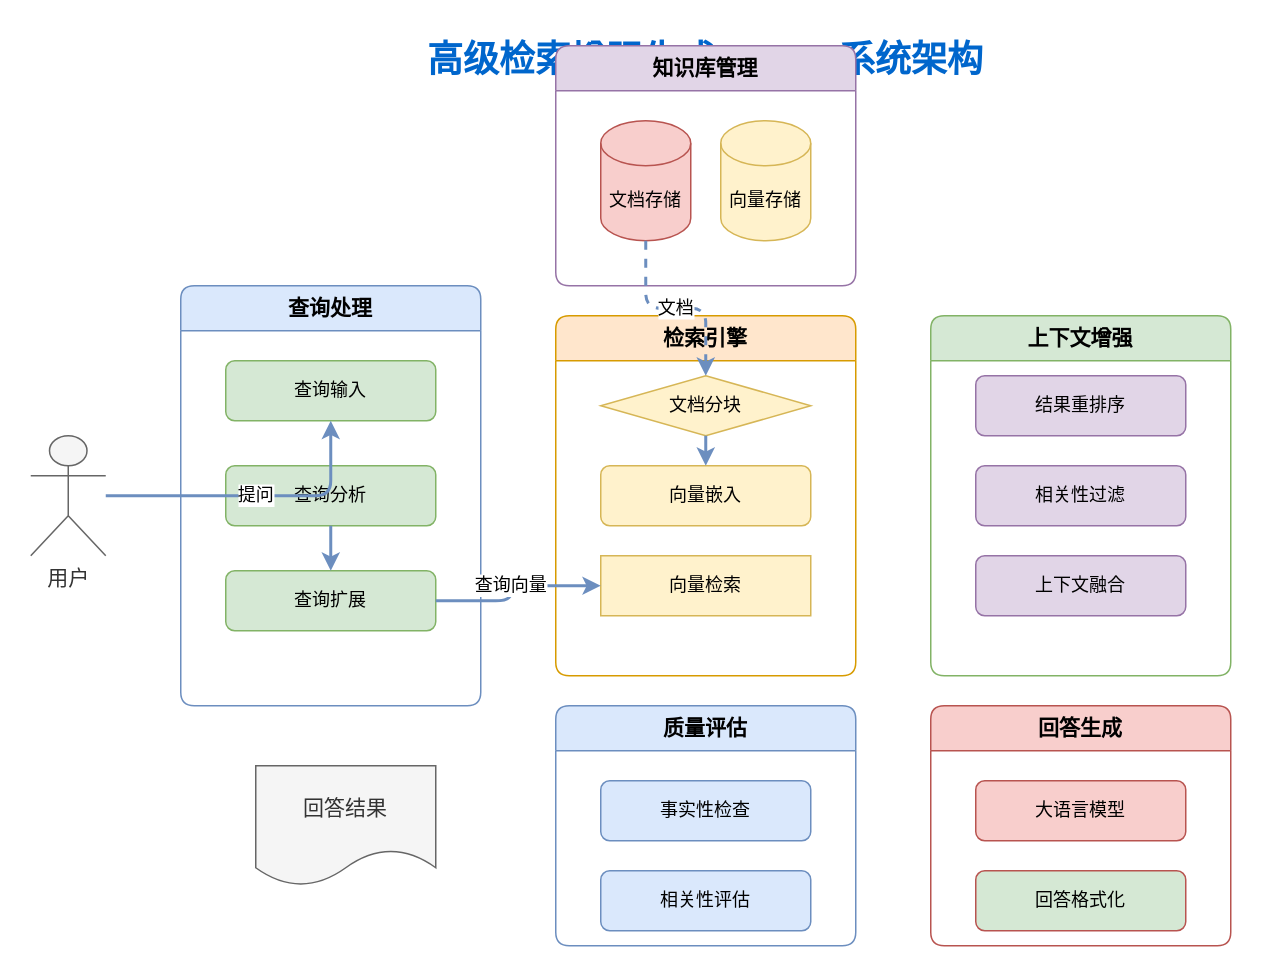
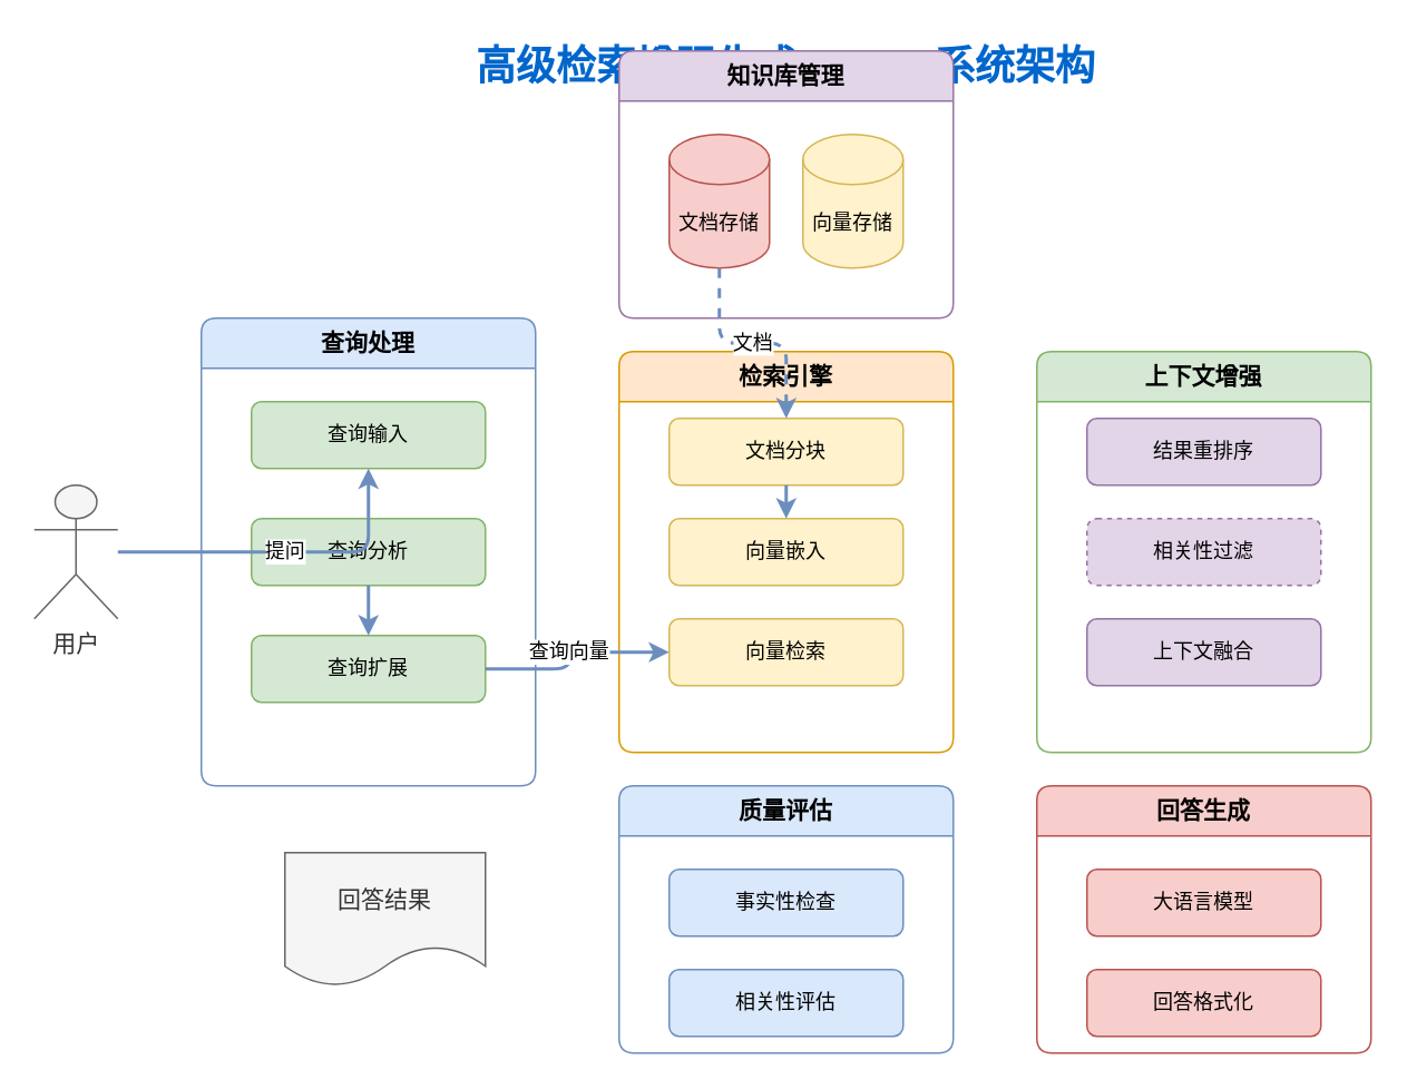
- <mxCell id="12" value="文档分块" style="rhombus;whiteSpace=wrap;html=1;fillColor=#fff2cc;strokeColor=#d6b656;fontSize=12;" vertex="1" parent="11"><mxGeometry x="30" y="40" width="140" height="40" as="geometry" /></mxCell>
+ <mxCell id="12" value="文档分块" style="rounded=1;whiteSpace=wrap;html=1;fillColor=#fff2cc;strokeColor=#d6b656;fontSize=12;" vertex="1" parent="11"><mxGeometry x="30" y="40" width="140" height="40" as="geometry" /></mxCell>
- <mxCell id="17" value="相关性过滤" style="rounded=1;whiteSpace=wrap;html=1;fillColor=#e1d5e7;strokeColor=#9673a6;fontSize=12;" vertex="1" parent="15"><mxGeometry x="30" y="100" width="140" height="40" as="geometry" /></mxCell>
+ <mxCell id="17" value="相关性过滤" style="rounded=1;whiteSpace=wrap;html=1;fillColor=#e1d5e7;strokeColor=#9673a6;fontSize=12;dashed=1;" vertex="1" parent="15"><mxGeometry x="30" y="100" width="140" height="40" as="geometry" /></mxCell>
- <mxCell id="14" value="向量检索" style="whiteSpace=wrap;html=1;fillColor=#fff2cc;strokeColor=#d6b656;fontSize=12;rounded=0;" vertex="1" parent="11"><mxGeometry x="30" y="160" width="140" height="40" as="geometry" /></mxCell>
+ <mxCell id="14" value="向量检索" style="rounded=1;whiteSpace=wrap;html=1;fillColor=#fff2cc;strokeColor=#d6b656;fontSize=12;" vertex="1" parent="11"><mxGeometry x="30" y="160" width="140" height="40" as="geometry" /></mxCell>
- <mxCell id="21" value="回答格式化" style="rounded=1;whiteSpace=wrap;html=1;fillColor=#d5e8d4;strokeColor=#b85450;fontSize=12;" vertex="1" parent="19"><mxGeometry x="30" y="110" width="140" height="40" as="geometry" /></mxCell>
+ <mxCell id="21" value="回答格式化" style="rounded=1;whiteSpace=wrap;html=1;fillColor=#f8cecc;strokeColor=#b85450;fontSize=12;" vertex="1" parent="19"><mxGeometry x="30" y="110" width="140" height="40" as="geometry" /></mxCell>
